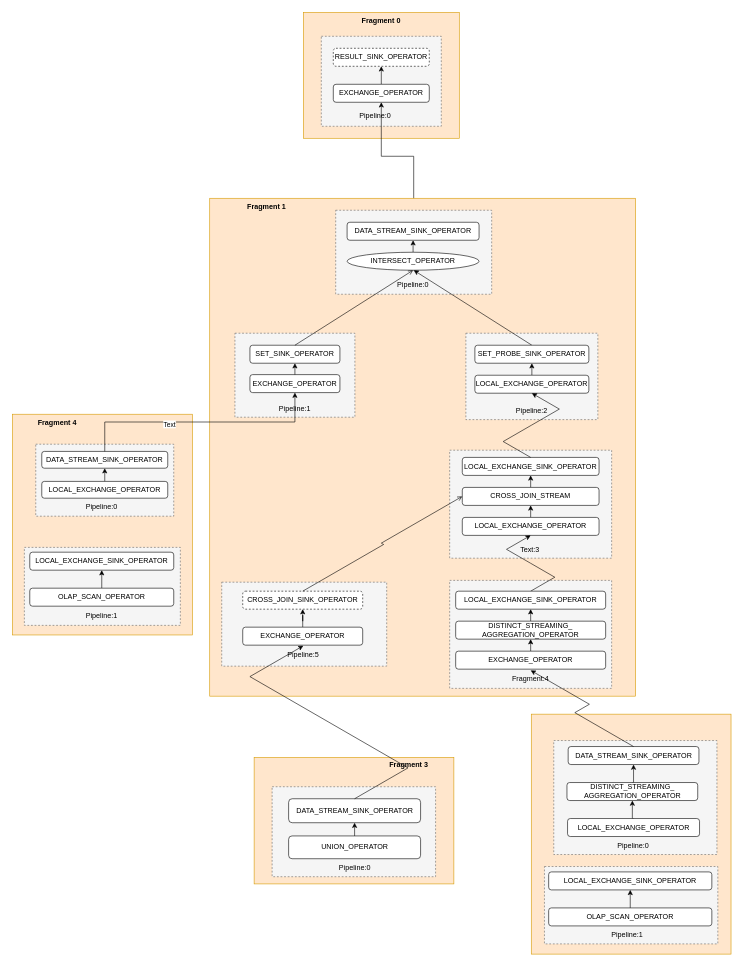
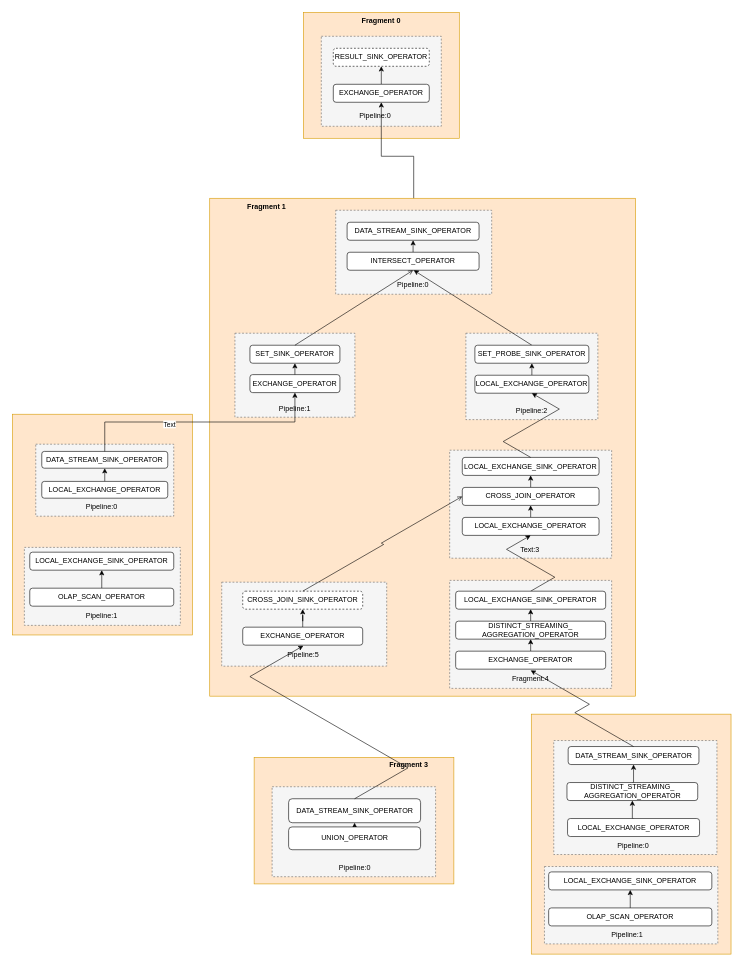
- <mxCell id="43" value="INTERSECT_OPERATOR" style="ellipse;whiteSpace=wrap;html=1;" vertex="1" parent="39"><mxGeometry x="19" y="70" width="220" height="30" as="geometry" /></mxCell>
+ <mxCell id="43" value="INTERSECT_OPERATOR" style="rounded=1;whiteSpace=wrap;html=1;" vertex="1" parent="39"><mxGeometry x="19" y="70" width="220" height="30" as="geometry" /></mxCell>
- <mxCell id="93" value="&lt;b&gt;Fragment 4&lt;/b&gt;" style="text;html=1;align=center;verticalAlign=middle;whiteSpace=wrap;rounded=0;" vertex="1" parent="1"><mxGeometry x="20" y="690" width="150" height="30" as="geometry" /></mxCell>
- <mxCell id="61" value="CROSS_JOIN_STREAM" style="rounded=1;whiteSpace=wrap;html=1;" vertex="1" parent="57"><mxGeometry x="21" y="62" width="228" height="30" as="geometry" /></mxCell>
+ <mxCell id="61" value="CROSS_JOIN_OPERATOR" style="rounded=1;whiteSpace=wrap;html=1;" vertex="1" parent="57"><mxGeometry x="21" y="62" width="228" height="30" as="geometry" /></mxCell>
- <mxCell id="31" value="UNION_OPERATOR" style="rounded=1;whiteSpace=wrap;html=1;" vertex="1" parent="26"><mxGeometry x="57.5" y="133" width="220" height="38" as="geometry" /></mxCell>
+ <mxCell id="31" value="UNION_OPERATOR" style="rounded=1;whiteSpace=wrap;html=1;" vertex="1" parent="26"><mxGeometry x="57.5" y="118" width="220" height="38" as="geometry" /></mxCell>
